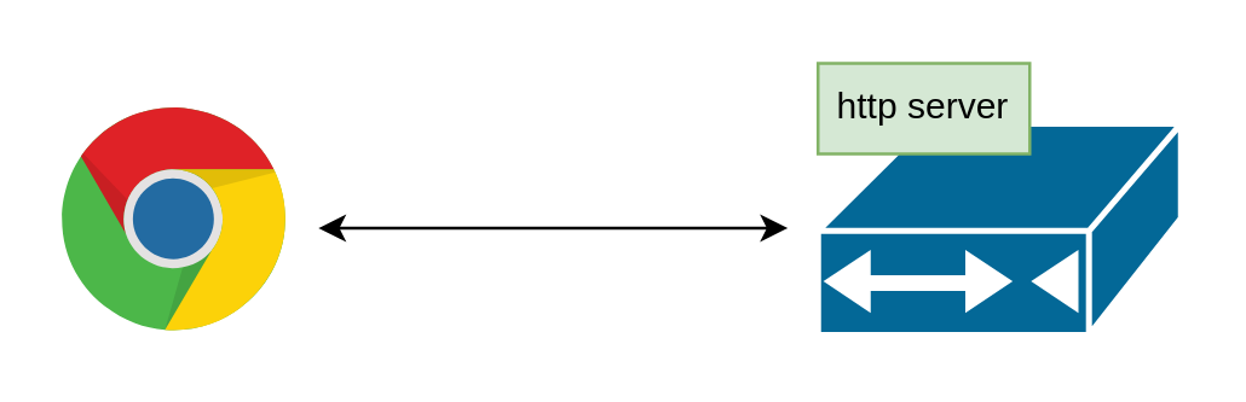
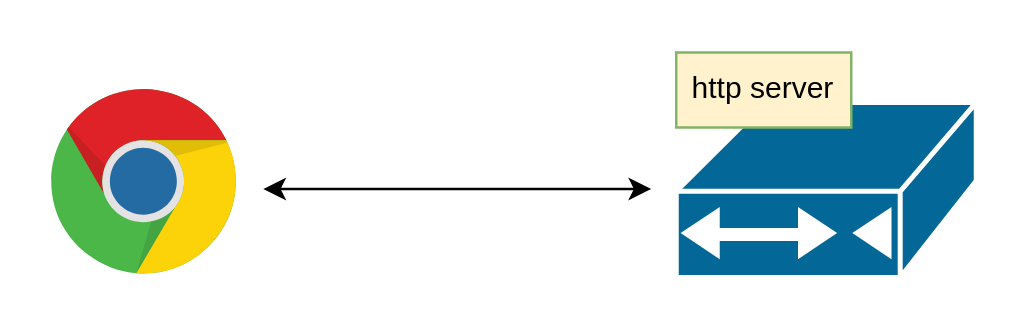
- <mxCell id="4" value="http server" style="rounded=0;whiteSpace=wrap;html=1;fillColor=#d5e8d4;strokeColor=#82b366;" vertex="1" parent="1"><mxGeometry x="270" y="20.4" width="70" height="30" as="geometry" /></mxCell>
+ <mxCell id="4" value="http server" style="rounded=0;whiteSpace=wrap;html=1;fillColor=#fff2cc;strokeColor=#82b366;" vertex="1" parent="1"><mxGeometry x="270" y="20.4" width="70" height="30" as="geometry" /></mxCell>
